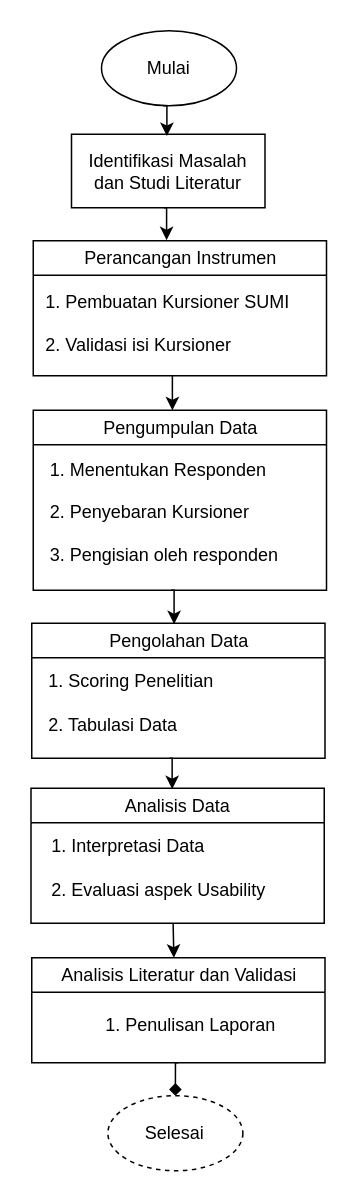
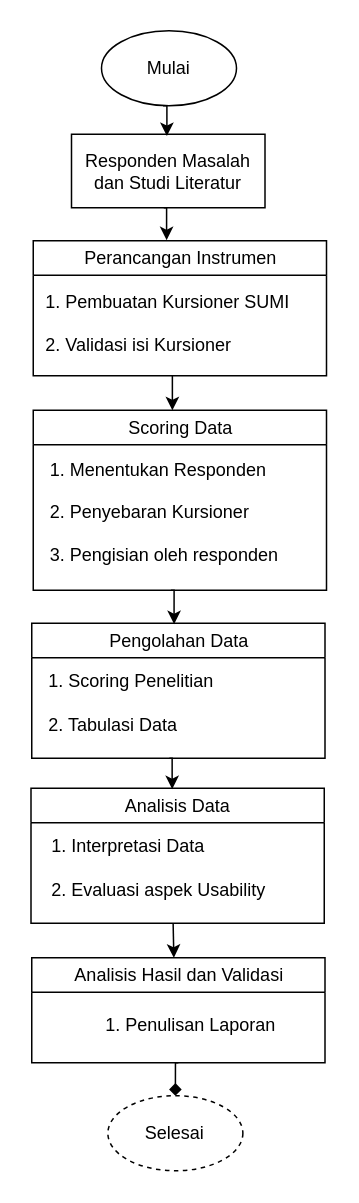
- <mxCell id="3" value="Identifikasi Masalah dan Studi Literatur" style="rounded=0;whiteSpace=wrap;html=1;" parent="1" vertex="1"><mxGeometry x="47" y="89" width="129" height="49" as="geometry" /></mxCell>
+ <mxCell id="3" value="Responden Masalah dan Studi Literatur" style="rounded=0;whiteSpace=wrap;html=1;" parent="1" vertex="1"><mxGeometry x="47" y="89" width="129" height="49" as="geometry" /></mxCell>
- <mxCell id="7" value="&lt;span style=&quot;font-weight: normal;&quot;&gt;Pengumpulan Data&lt;/span&gt;" style="swimlane;whiteSpace=wrap;html=1;" parent="1" vertex="1"><mxGeometry x="21.5" y="273" width="195.5" height="120" as="geometry"><mxRectangle x="360" y="290" width="170" height="30" as="alternateBounds" /></mxGeometry></mxCell>
+ <mxCell id="7" value="&lt;span style=&quot;font-weight: normal;&quot;&gt;Scoring Data&lt;/span&gt;" style="swimlane;whiteSpace=wrap;html=1;" parent="1" vertex="1"><mxGeometry x="21.5" y="273" width="195.5" height="120" as="geometry"><mxRectangle x="360" y="290" width="170" height="30" as="alternateBounds" /></mxGeometry></mxCell>
- <mxCell id="15" value="&lt;span style=&quot;font-weight: normal;&quot;&gt;Analisis Literatur dan Validasi&lt;/span&gt;" style="swimlane;whiteSpace=wrap;html=1;" parent="1" vertex="1"><mxGeometry x="20.5" y="638" width="195.5" height="70" as="geometry"><mxRectangle x="360" y="290" width="170" height="30" as="alternateBounds" /></mxGeometry></mxCell>
+ <mxCell id="15" value="&lt;span style=&quot;font-weight: normal;&quot;&gt;Analisis Hasil dan Validasi&lt;/span&gt;" style="swimlane;whiteSpace=wrap;html=1;" parent="1" vertex="1"><mxGeometry x="20.5" y="638" width="195.5" height="70" as="geometry"><mxRectangle x="360" y="290" width="170" height="30" as="alternateBounds" /></mxGeometry></mxCell>
